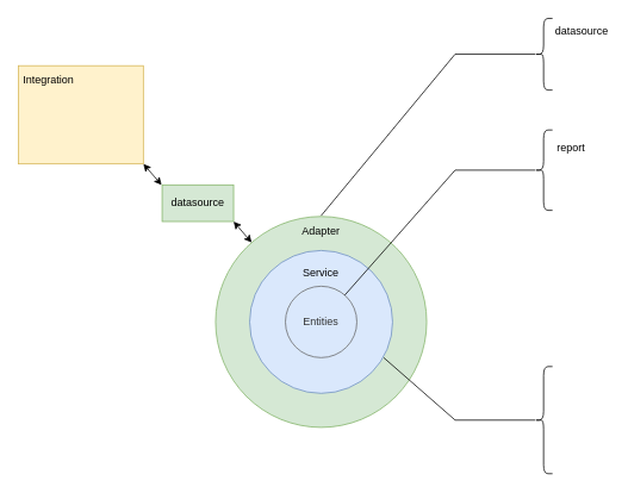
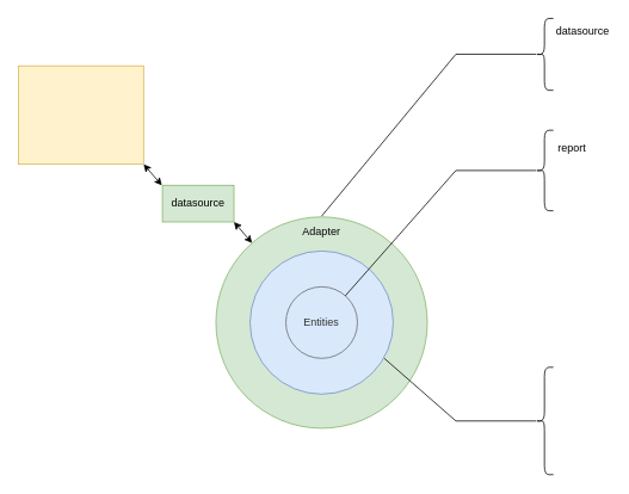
- <mxCell id="8" value="Integration" style="text;html=1;strokeColor=none;fillColor=none;align=center;verticalAlign=middle;whiteSpace=wrap;rounded=0;dashed=1;" vertex="1" parent="1"><mxGeometry x="24" y="73" width="60" height="32.308" as="geometry" /></mxCell>
- <mxCell id="5" value="Service" style="text;html=1;strokeColor=none;fillColor=none;align=center;verticalAlign=middle;whiteSpace=wrap;rounded=0;" vertex="1" parent="1"><mxGeometry x="329" y="290" width="60" height="30" as="geometry" /></mxCell>
